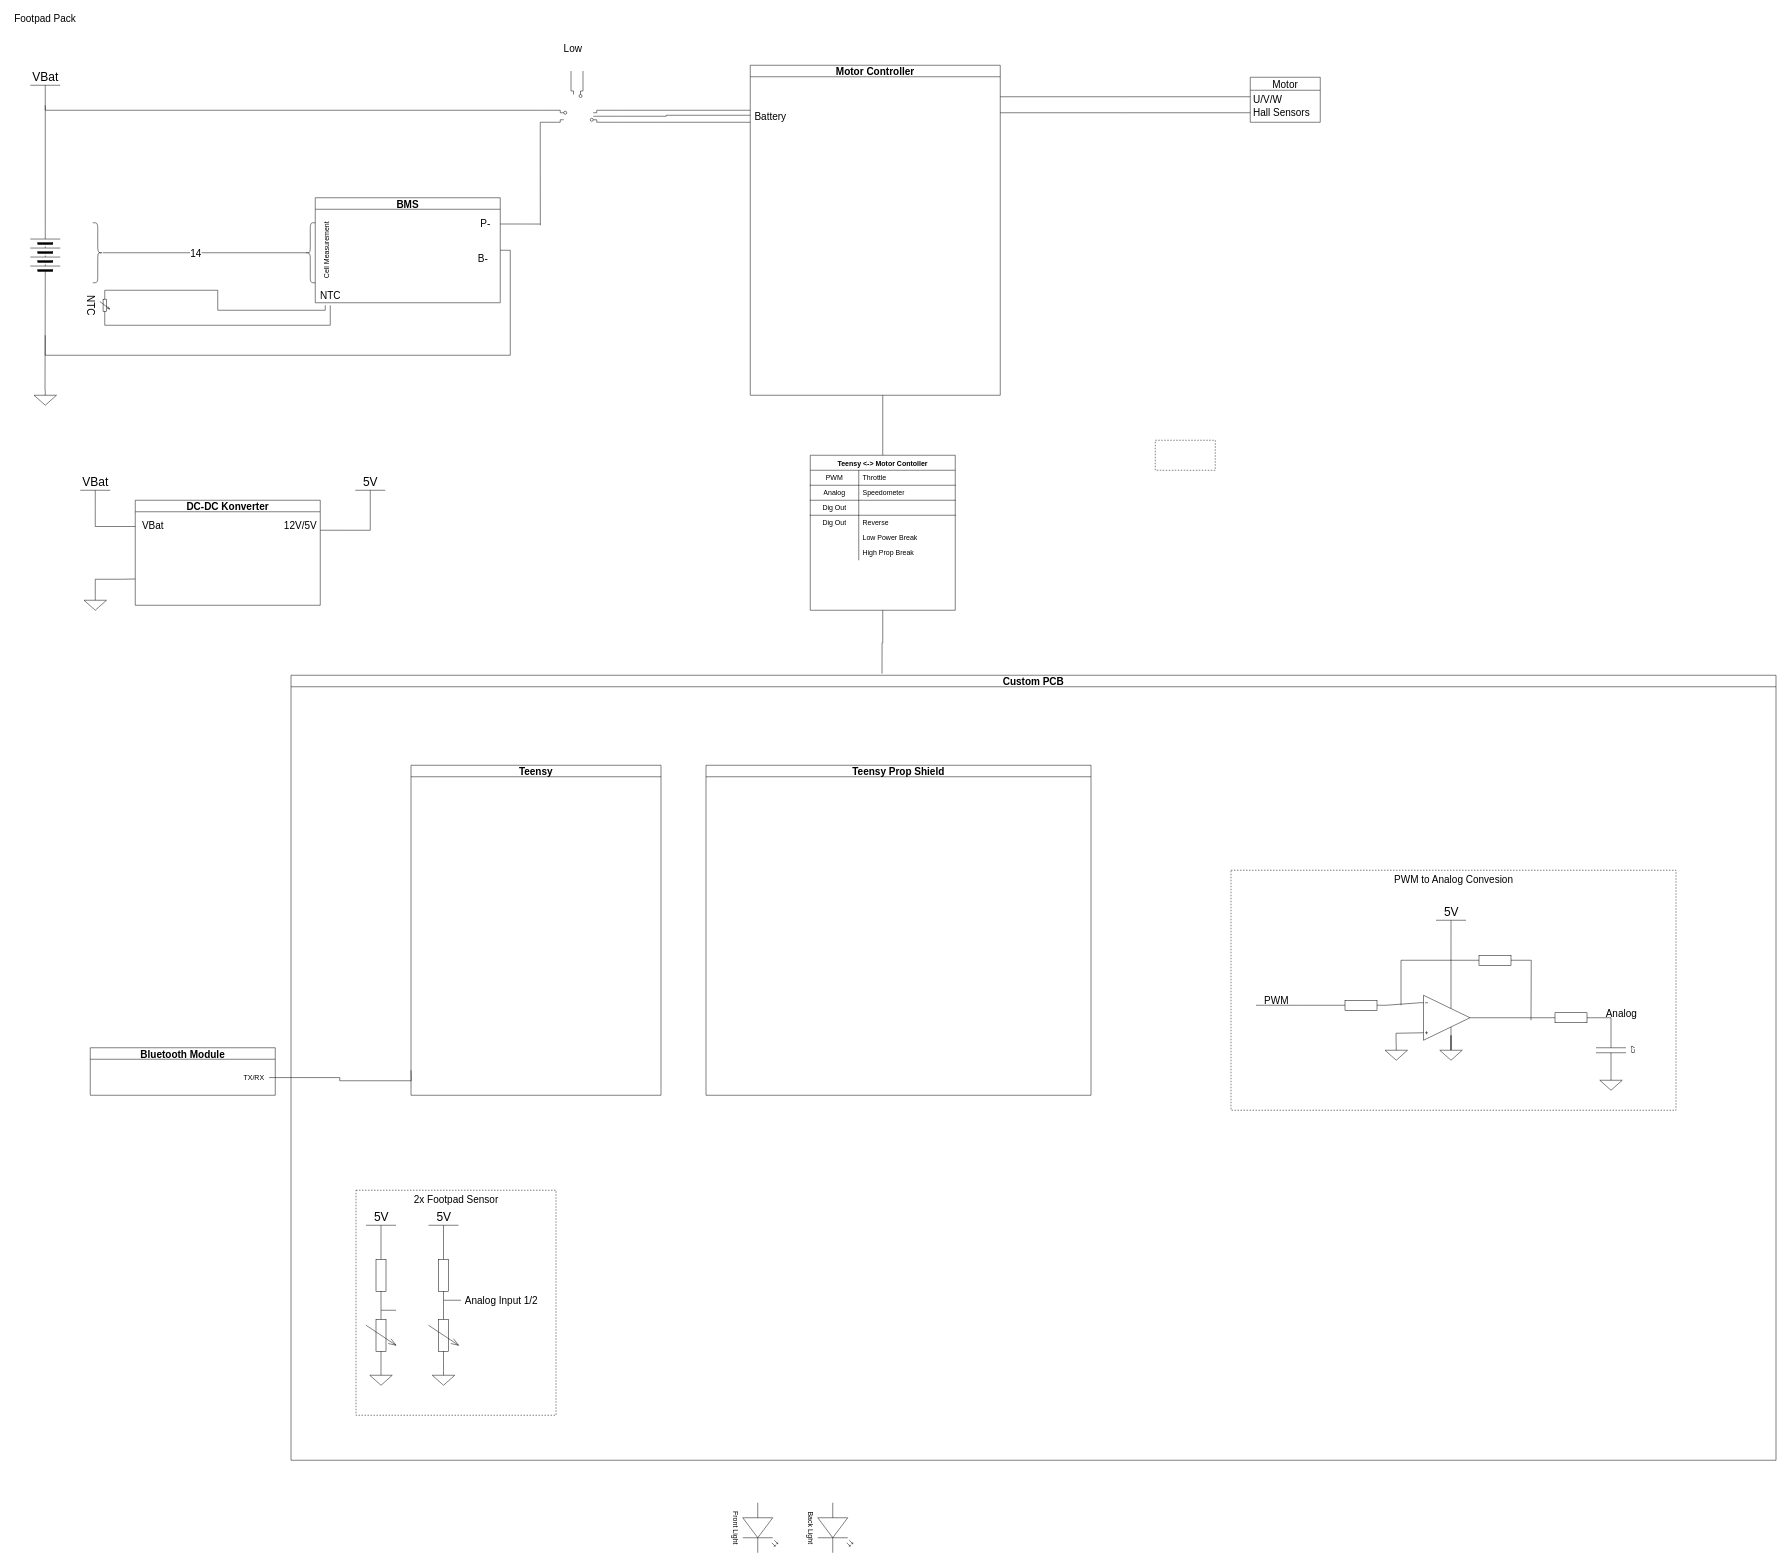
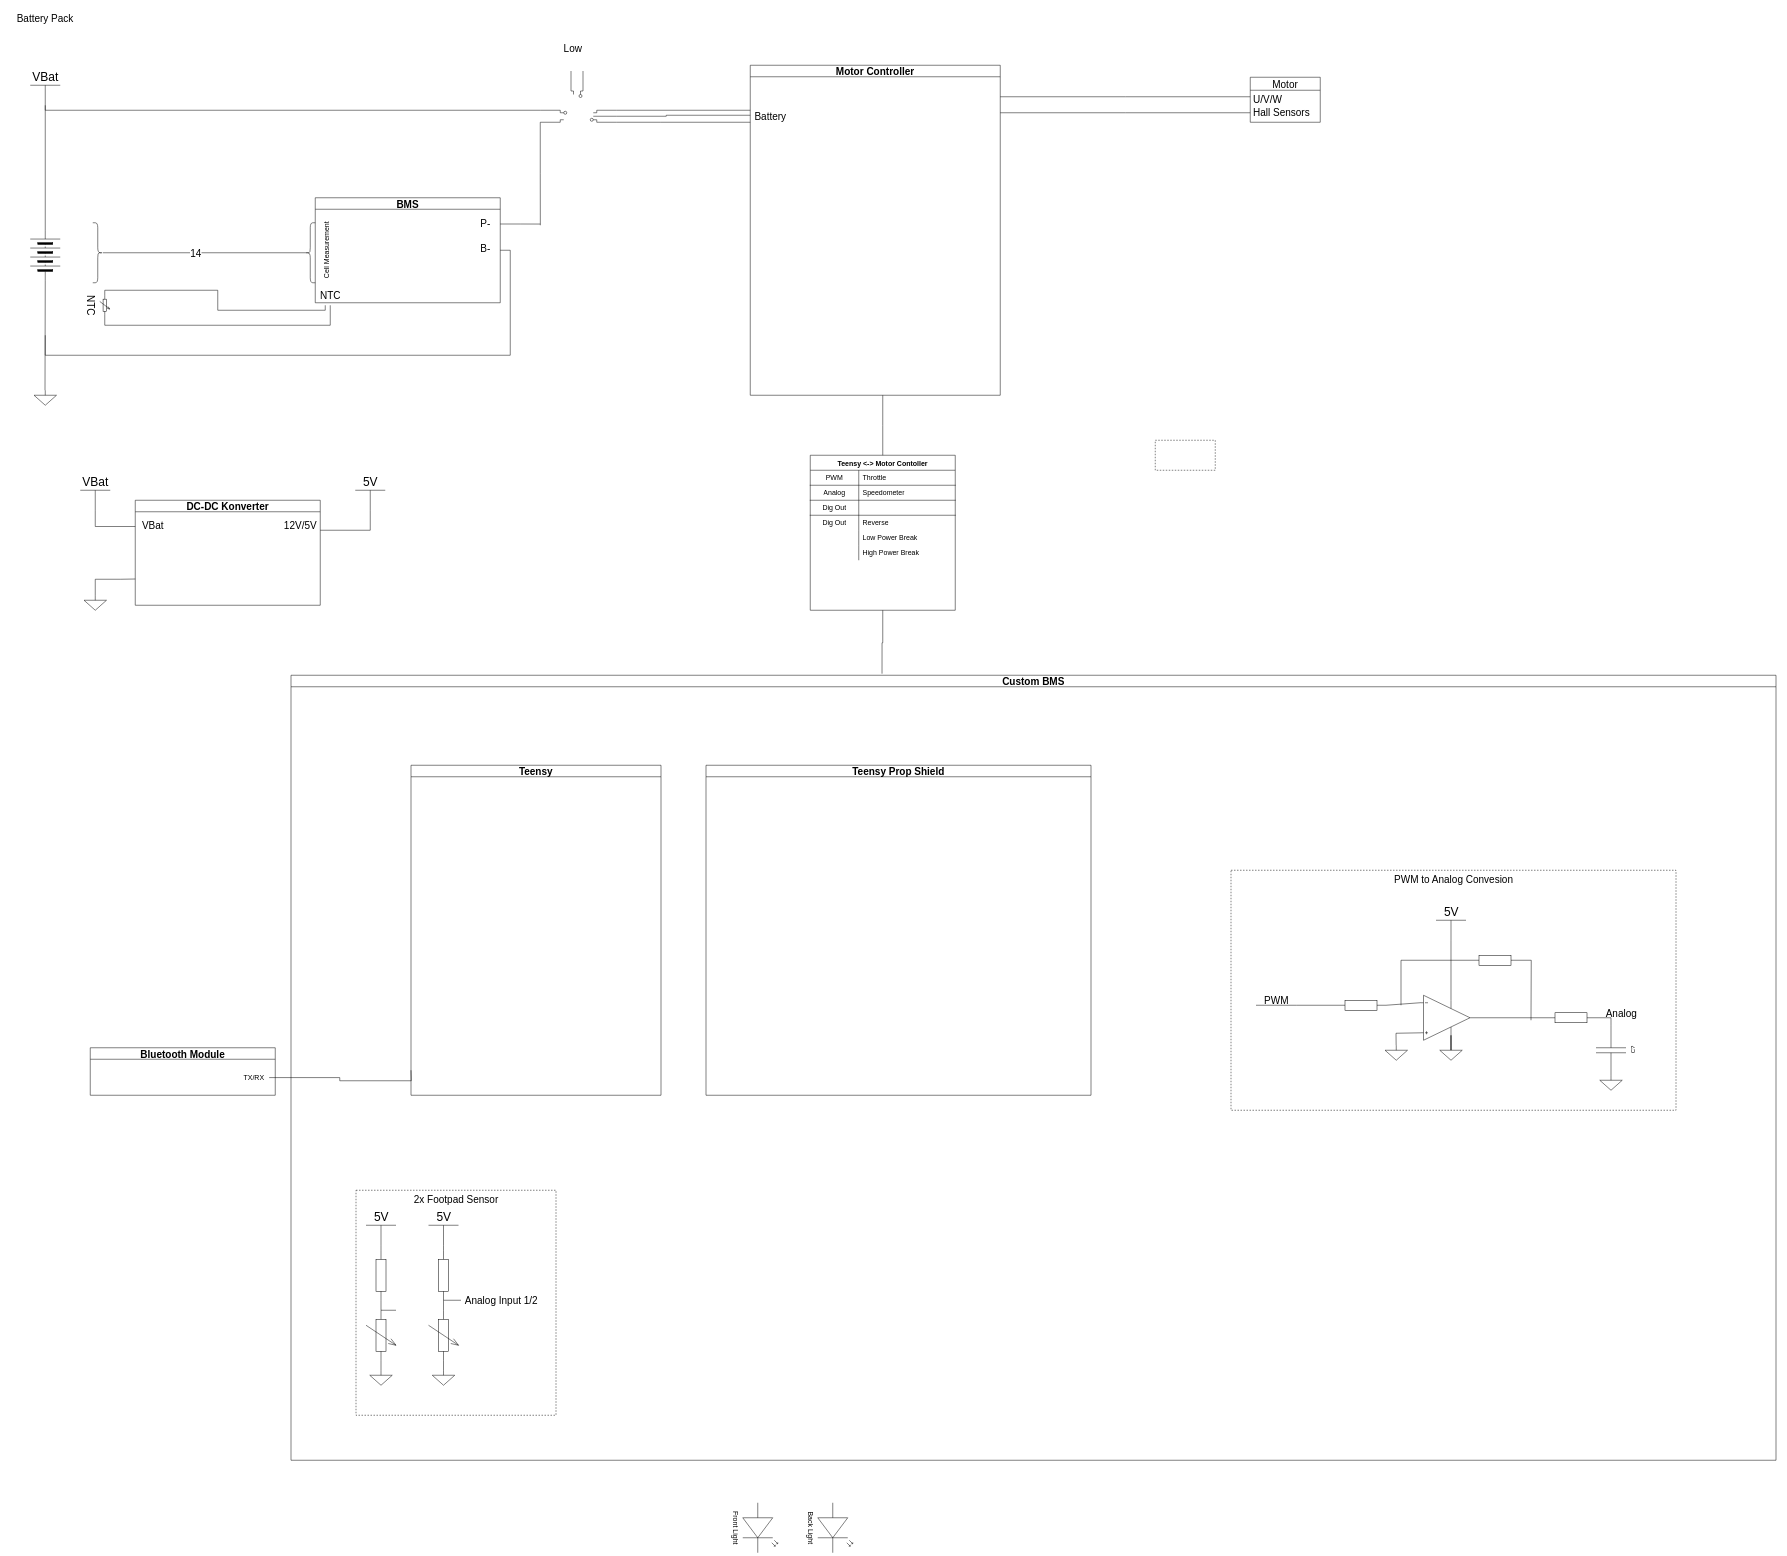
- <mxCell id="5" value="&lt;font style=&quot;font-size: 20px&quot;&gt;Footpad Pack&lt;/font&gt;" style="text;html=1;strokeColor=none;fillColor=none;align=center;verticalAlign=middle;whiteSpace=wrap;rounded=0;" vertex="1" parent="1"><mxGeometry x="20" y="20" width="140" height="30" as="geometry" /></mxCell>
+ <mxCell id="5" value="&lt;font style=&quot;font-size: 20px&quot;&gt;Battery Pack&lt;/font&gt;" style="text;html=1;strokeColor=none;fillColor=none;align=center;verticalAlign=middle;whiteSpace=wrap;rounded=0;" vertex="1" parent="1"><mxGeometry x="20" y="20" width="140" height="30" as="geometry" /></mxCell>
- <mxCell id="19" value="B-" style="text;html=1;align=center;verticalAlign=middle;resizable=0;points=[];autosize=1;strokeColor=none;fillColor=none;fontSize=20;" vertex="1" parent="1"><mxGeometry x="945" y="500" width="40" height="30" as="geometry" /></mxCell>
+ <mxCell id="19" value="B-" style="text;html=1;align=center;verticalAlign=middle;resizable=0;points=[];autosize=1;strokeColor=none;fillColor=none;fontSize=20;" vertex="1" parent="1"><mxGeometry x="950" y="480" width="40" height="30" as="geometry" /></mxCell>
- <mxCell id="117" value="High Prop Break" style="shape=partialRectangle;html=1;whiteSpace=wrap;connectable=0;fillColor=none;top=0;left=0;bottom=0;right=0;align=left;spacingLeft=6;overflow=hidden;pointerEvents=1;fontSize=14;" vertex="1" parent="115"><mxGeometry x="97" width="193" height="30" as="geometry"><mxRectangle width="193" height="30" as="alternateBounds" /></mxGeometry></mxCell>
+ <mxCell id="117" value="High Power Break" style="shape=partialRectangle;html=1;whiteSpace=wrap;connectable=0;fillColor=none;top=0;left=0;bottom=0;right=0;align=left;spacingLeft=6;overflow=hidden;pointerEvents=1;fontSize=14;" vertex="1" parent="115"><mxGeometry x="97" width="193" height="30" as="geometry"><mxRectangle width="193" height="30" as="alternateBounds" /></mxGeometry></mxCell>
- <mxCell id="78" value="Custom PCB" style="swimlane;fontSize=20;" vertex="1" parent="1"><mxGeometry x="581.5" y="1350" width="2970" height="1570" as="geometry" /></mxCell>
+ <mxCell id="78" value="Custom BMS" style="swimlane;fontSize=20;" vertex="1" parent="1"><mxGeometry x="581.5" y="1350" width="2970" height="1570" as="geometry" /></mxCell>
